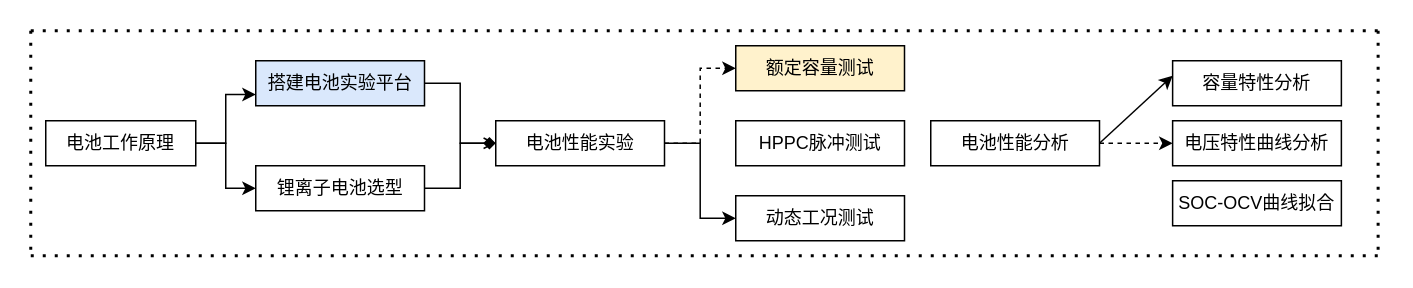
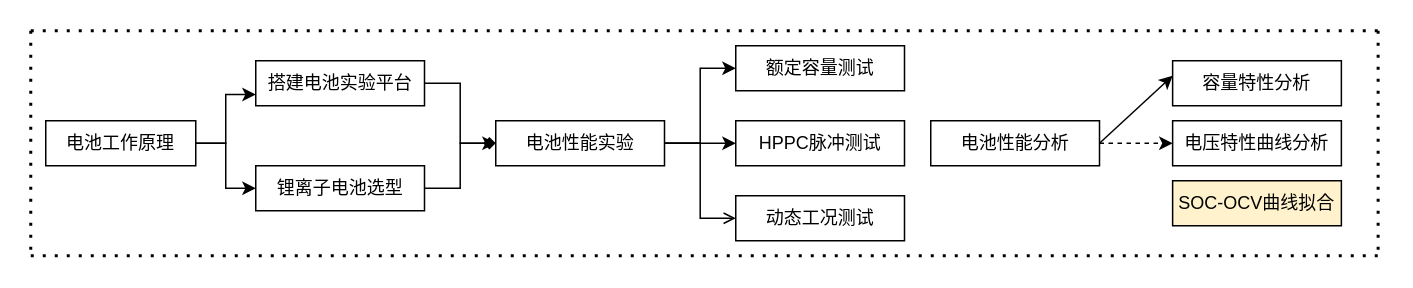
- <mxCell id="23" value="额定容量测试" style="rounded=0;whiteSpace=wrap;html=1;rotation=0;fillColor=#fff2cc;" vertex="1" parent="1"><mxGeometry x="490" y="30" width="112.5" height="30" as="geometry" /></mxCell>
+ <mxCell id="23" value="额定容量测试" style="rounded=0;whiteSpace=wrap;html=1;rotation=0;" vertex="1" parent="1"><mxGeometry x="490" y="30" width="112.5" height="30" as="geometry" /></mxCell>
- <mxCell id="20" value="搭建电池实验平台" style="rounded=0;whiteSpace=wrap;html=1;rotation=0;fillColor=#dae8fc;" vertex="1" parent="1"><mxGeometry x="170" y="40" width="112.5" height="30" as="geometry" /></mxCell>
+ <mxCell id="20" value="搭建电池实验平台" style="rounded=0;whiteSpace=wrap;html=1;rotation=0;" vertex="1" parent="1"><mxGeometry x="170" y="40" width="112.5" height="30" as="geometry" /></mxCell>
- <mxCell id="5" style="edgeStyle=orthogonalEdgeStyle;rounded=0;orthogonalLoop=1;jettySize=auto;html=1;exitX=1;exitY=0.5;exitDx=0;exitDy=0;entryX=0;entryY=0.5;entryDx=0;entryDy=0;dashed=1;" edge="1" parent="1" source="8" target="23"><mxGeometry relative="1" as="geometry" /></mxCell>
+ <mxCell id="5" style="edgeStyle=orthogonalEdgeStyle;rounded=0;orthogonalLoop=1;jettySize=auto;html=1;exitX=1;exitY=0.5;exitDx=0;exitDy=0;entryX=0;entryY=0.5;entryDx=0;entryDy=0;" edge="1" parent="1" source="8" target="23"><mxGeometry relative="1" as="geometry" /></mxCell>
- <mxCell id="19" style="edgeStyle=orthogonalEdgeStyle;rounded=0;orthogonalLoop=1;jettySize=auto;html=1;entryX=0;entryY=0.5;entryDx=0;entryDy=0;endArrow=open;" edge="1" parent="1" source="20" target="8"><mxGeometry relative="1" as="geometry" /></mxCell>
+ <mxCell id="19" style="edgeStyle=orthogonalEdgeStyle;rounded=0;orthogonalLoop=1;jettySize=auto;html=1;entryX=0;entryY=0.5;entryDx=0;entryDy=0;" edge="1" parent="1" source="20" target="8"><mxGeometry relative="1" as="geometry" /></mxCell>
+ <mxCell id="6" style="edgeStyle=orthogonalEdgeStyle;rounded=0;orthogonalLoop=1;jettySize=auto;html=1;exitX=1;exitY=0.5;exitDx=0;exitDy=0;entryX=0;entryY=0.5;entryDx=0;entryDy=0;" edge="1" parent="1" source="8" target="24"><mxGeometry relative="1" as="geometry" /></mxCell>
- <mxCell id="12" value="SOC-OCV曲线拟合" style="rounded=0;whiteSpace=wrap;html=1;rotation=0;" parent="1" vertex="1"><mxGeometry x="781.25" y="120" width="112.5" height="30" as="geometry" /></mxCell>
+ <mxCell id="12" value="SOC-OCV曲线拟合" style="rounded=0;whiteSpace=wrap;html=1;rotation=0;fillColor=#fff2cc;" parent="1" vertex="1"><mxGeometry x="781.25" y="120" width="112.5" height="30" as="geometry" /></mxCell>
- <mxCell id="7" style="edgeStyle=orthogonalEdgeStyle;rounded=0;orthogonalLoop=1;jettySize=auto;html=1;exitX=1;exitY=0.5;exitDx=0;exitDy=0;entryX=0;entryY=0.5;entryDx=0;entryDy=0;" edge="1" parent="1" source="8" target="25"><mxGeometry relative="1" as="geometry" /></mxCell>
+ <mxCell id="7" style="edgeStyle=orthogonalEdgeStyle;rounded=0;orthogonalLoop=1;jettySize=auto;html=1;exitX=1;exitY=0.5;exitDx=0;exitDy=0;entryX=0;entryY=0.5;entryDx=0;entryDy=0;endArrow=open;" edge="1" parent="1" source="8" target="25"><mxGeometry relative="1" as="geometry" /></mxCell>
